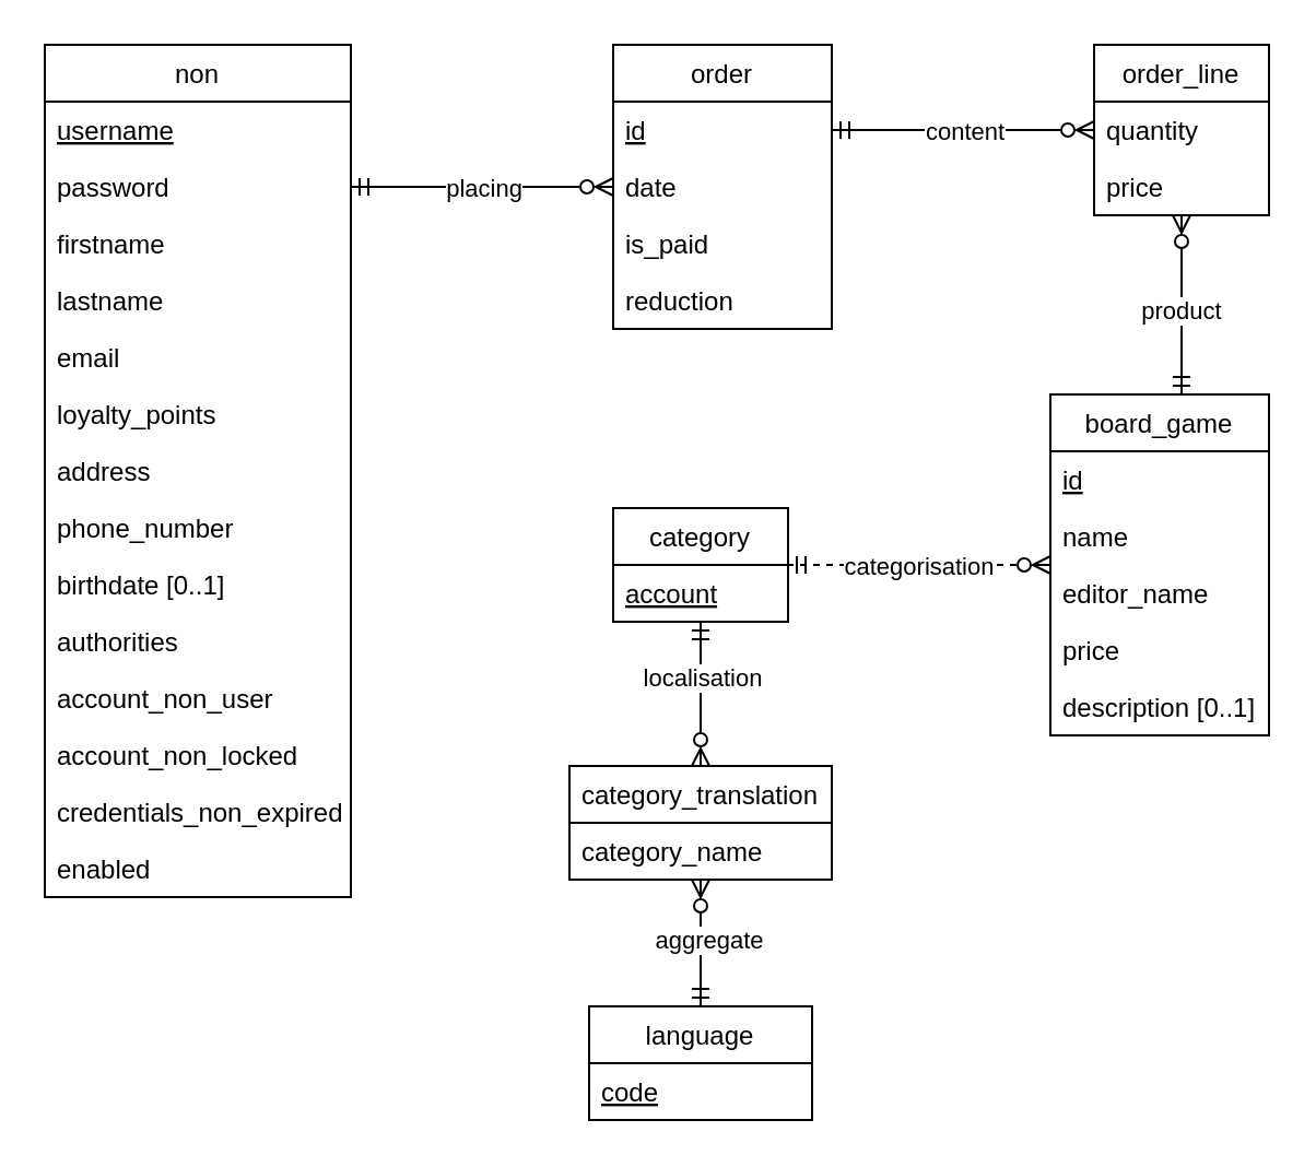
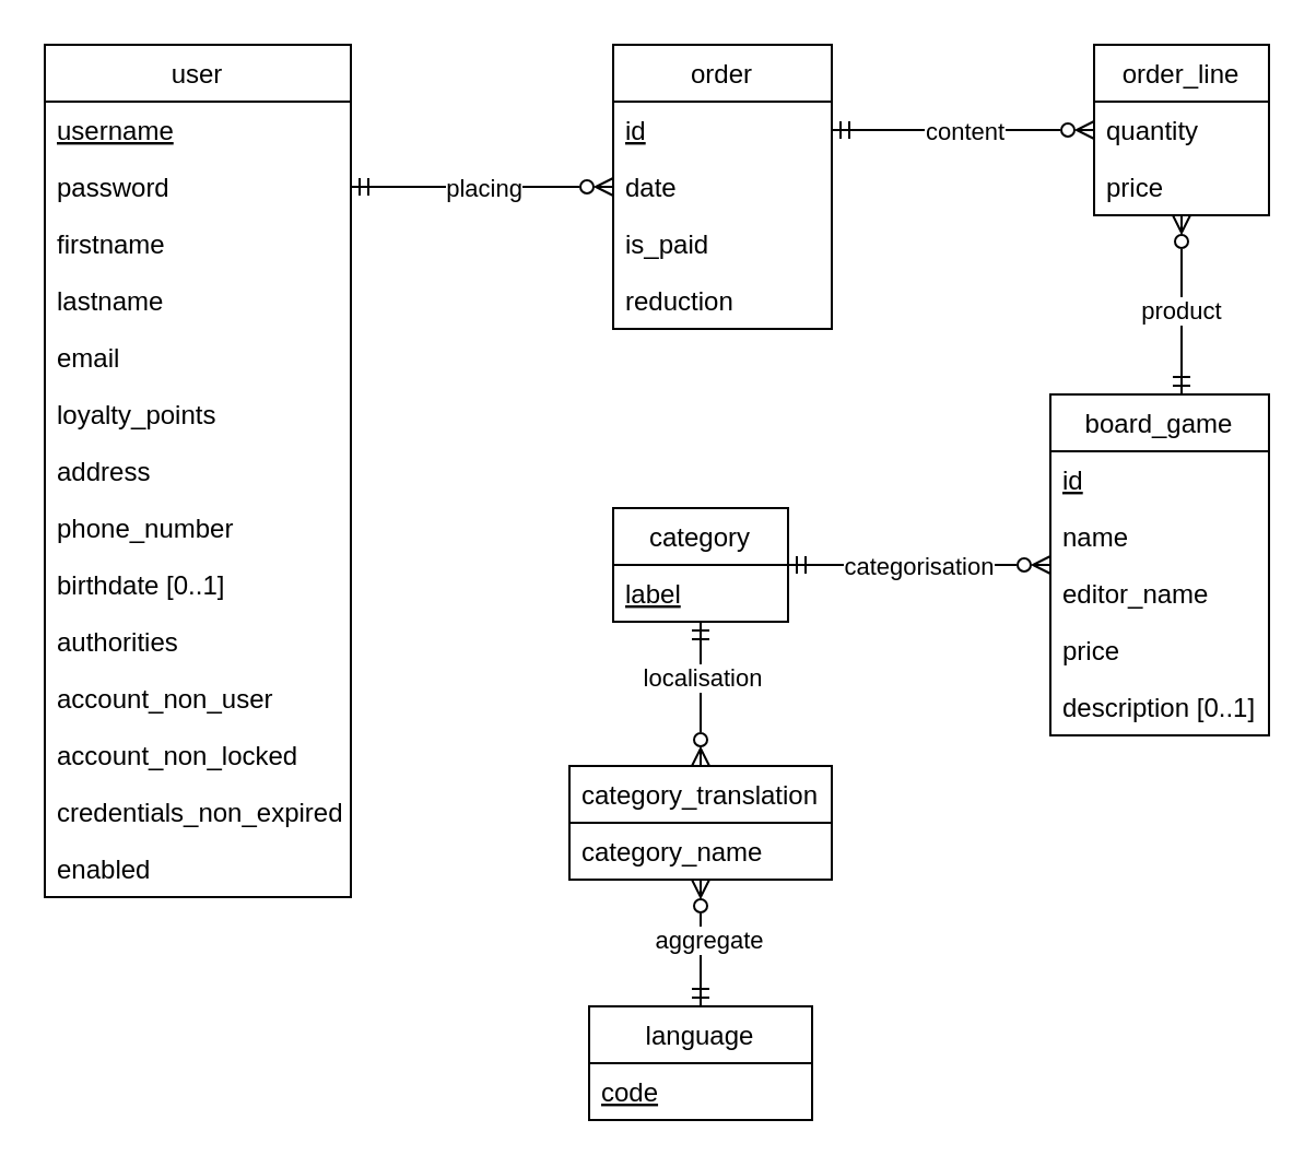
- <mxCell id="2" value="non" style="swimlane;fontStyle=0;childLayout=stackLayout;horizontal=1;startSize=26;fillColor=none;horizontalStack=0;resizeParent=1;resizeParentMax=0;resizeLast=0;collapsible=1;marginBottom=0;" parent="1" vertex="1"><mxGeometry x="20" y="20" width="140" height="390" as="geometry" /></mxCell>
+ <mxCell id="2" value="user" style="swimlane;fontStyle=0;childLayout=stackLayout;horizontal=1;startSize=26;fillColor=none;horizontalStack=0;resizeParent=1;resizeParentMax=0;resizeLast=0;collapsible=1;marginBottom=0;" parent="1" vertex="1"><mxGeometry x="20" y="20" width="140" height="390" as="geometry" /></mxCell>
- <mxCell id="17" style="edgeStyle=orthogonalEdgeStyle;rounded=0;orthogonalLoop=1;jettySize=auto;html=1;startArrow=ERzeroToMany;startFill=0;endArrow=ERmandOne;endFill=0;dashed=1;" parent="1" source="19" target="25" edge="1"><mxGeometry relative="1" as="geometry" /></mxCell>
+ <mxCell id="17" style="edgeStyle=orthogonalEdgeStyle;rounded=0;orthogonalLoop=1;jettySize=auto;html=1;startArrow=ERzeroToMany;startFill=0;endArrow=ERmandOne;endFill=0;" parent="1" source="19" target="25" edge="1"><mxGeometry relative="1" as="geometry" /></mxCell>
- <mxCell id="26" value="account" style="text;strokeColor=none;fillColor=none;align=left;verticalAlign=top;spacingLeft=4;spacingRight=4;overflow=hidden;rotatable=0;points=[[0,0.5],[1,0.5]];portConstraint=eastwest;fontStyle=4" parent="25" vertex="1"><mxGeometry y="26" width="80" height="26" as="geometry" /></mxCell>
+ <mxCell id="26" value="label" style="text;strokeColor=none;fillColor=none;align=left;verticalAlign=top;spacingLeft=4;spacingRight=4;overflow=hidden;rotatable=0;points=[[0,0.5],[1,0.5]];portConstraint=eastwest;fontStyle=4" parent="25" vertex="1"><mxGeometry y="26" width="80" height="26" as="geometry" /></mxCell>
